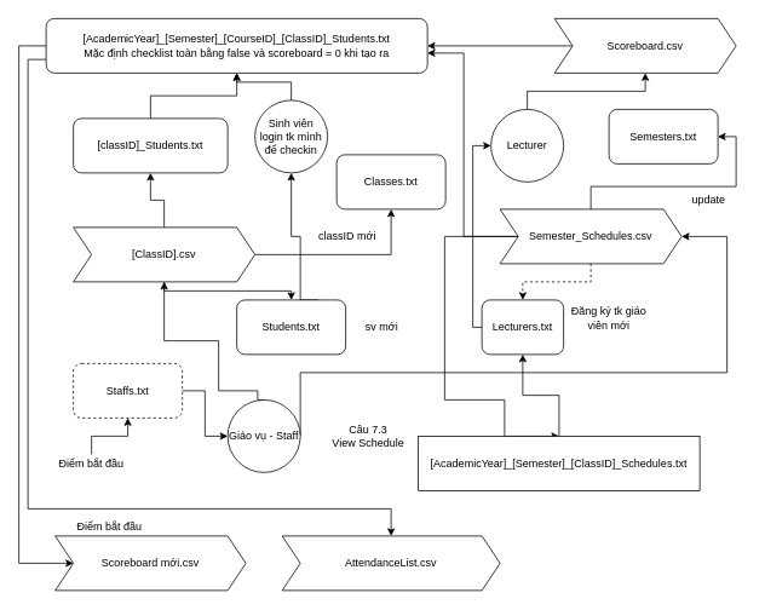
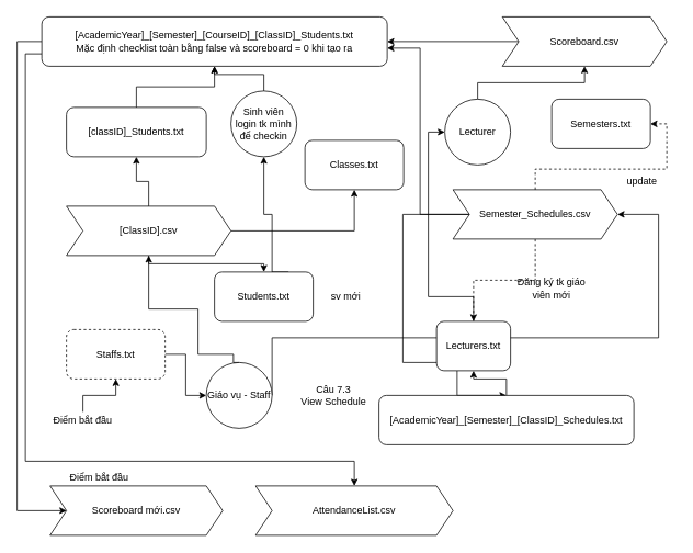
- <mxCell id="10" style="edgeStyle=orthogonalEdgeStyle;rounded=0;orthogonalLoop=1;jettySize=auto;html=1;exitX=0.5;exitY=0;exitDx=0;exitDy=0;entryX=1;entryY=0.5;entryDx=0;entryDy=0;" edge="1" parent="1" source="14" target="26"><mxGeometry relative="1" as="geometry" /></mxCell>
+ <mxCell id="10" style="edgeStyle=orthogonalEdgeStyle;rounded=0;orthogonalLoop=1;jettySize=auto;html=1;exitX=0.5;exitY=0;exitDx=0;exitDy=0;entryX=1;entryY=0.5;entryDx=0;entryDy=0;dashed=1;" edge="1" parent="1" source="14" target="26"><mxGeometry relative="1" as="geometry" /></mxCell>
- <mxCell id="23" value="classID mới" style="text;html=1;strokeColor=none;fillColor=none;align=center;verticalAlign=middle;whiteSpace=wrap;rounded=0;" vertex="1" parent="1"><mxGeometry x="340" y="250" width="84" height="20" as="geometry" /></mxCell>
- <mxCell id="20" value="Lecturers.txt" style="rounded=1;whiteSpace=wrap;html=1;" vertex="1" parent="1"><mxGeometry x="530" y="330" width="90" height="60" as="geometry" /></mxCell>
+ <mxCell id="20" value="Lecturers.txt" style="rounded=1;whiteSpace=wrap;html=1;" vertex="1" parent="1"><mxGeometry x="530" y="390" width="90" height="60" as="geometry" /></mxCell>
- <mxCell id="30" value="[AcademicYear]_[Semester]_[ClassID]_Schedules.txt" style="whiteSpace=wrap;html=1;rounded=0;" vertex="1" parent="1"><mxGeometry x="460" y="480" width="310" height="60" as="geometry" /></mxCell>
+ <mxCell id="30" value="[AcademicYear]_[Semester]_[ClassID]_Schedules.txt" style="rounded=1;whiteSpace=wrap;html=1;" vertex="1" parent="1"><mxGeometry x="460" y="480" width="310" height="60" as="geometry" /></mxCell>
